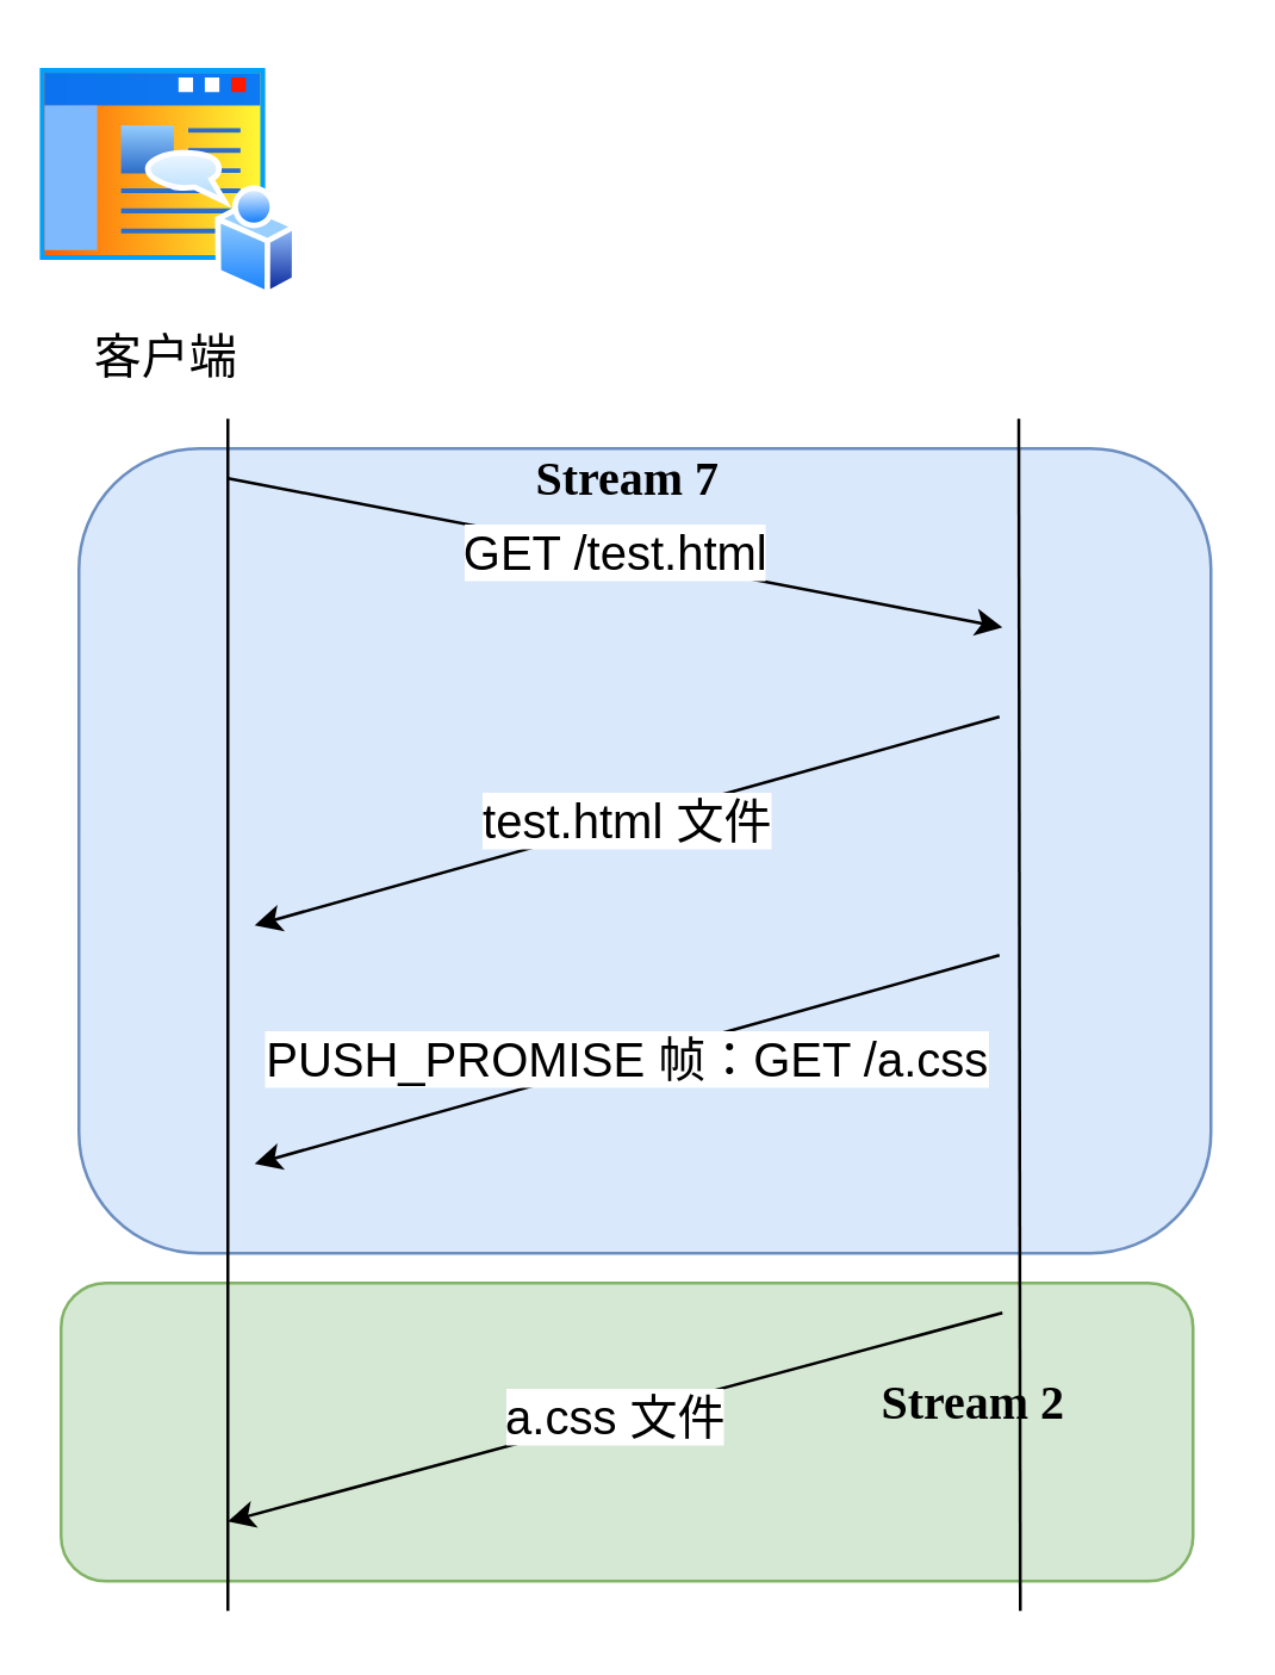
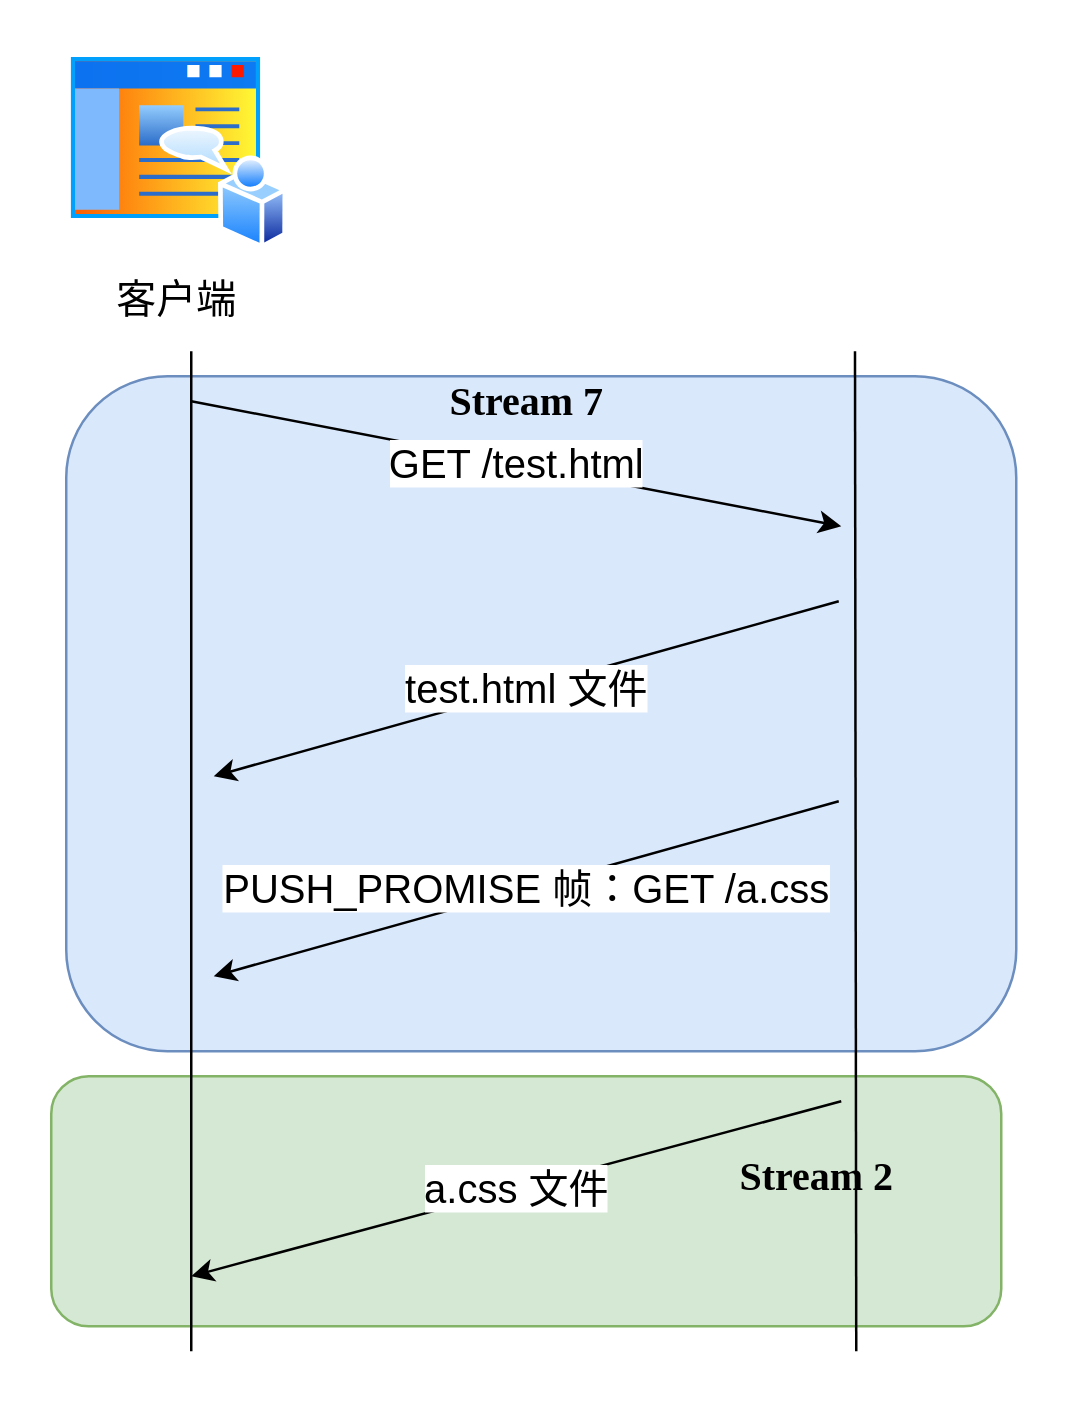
- <mxCell id="4" value="客户端" style="aspect=fixed;perimeter=ellipsePerimeter;html=1;align=center;shadow=0;dashed=0;spacingTop=3;image;image=img/lib/active_directory/home_page.svg;fontSize=16;" vertex="1" parent="1"><mxGeometry x="11" y="20" width="88.89" height="80" as="geometry" /></mxCell>
+ <mxCell id="4" value="客户端" style="aspect=fixed;perimeter=ellipsePerimeter;html=1;align=center;shadow=0;dashed=0;spacingTop=3;image;image=img/lib/active_directory/home_page.svg;fontSize=16;" vertex="1" parent="1"><mxGeometry x="26" y="20" width="88.89" height="80" as="geometry" /></mxCell>
